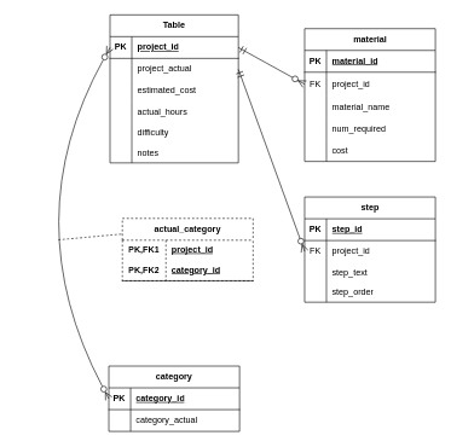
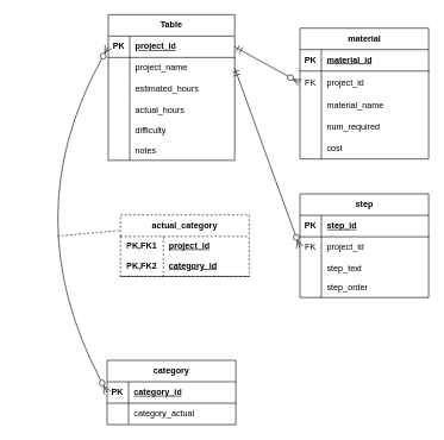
- <mxCell id="8" value="project_actual" style="shape=partialRectangle;connectable=0;fillColor=none;top=0;left=0;bottom=0;right=0;align=left;spacingLeft=6;overflow=hidden;whiteSpace=wrap;html=1;" vertex="1" parent="6"><mxGeometry x="30" width="146.75" height="30" as="geometry"><mxRectangle width="146.75" height="30" as="alternateBounds" /></mxGeometry></mxCell>
+ <mxCell id="8" value="project_name" style="shape=partialRectangle;connectable=0;fillColor=none;top=0;left=0;bottom=0;right=0;align=left;spacingLeft=6;overflow=hidden;whiteSpace=wrap;html=1;" vertex="1" parent="6"><mxGeometry x="30" width="146.75" height="30" as="geometry"><mxRectangle width="146.75" height="30" as="alternateBounds" /></mxGeometry></mxCell>
- <mxCell id="11" value="estimated_cost" style="shape=partialRectangle;connectable=0;fillColor=none;top=0;left=0;bottom=0;right=0;align=left;spacingLeft=6;overflow=hidden;whiteSpace=wrap;html=1;" vertex="1" parent="9"><mxGeometry x="30" width="146.75" height="30" as="geometry"><mxRectangle width="146.75" height="30" as="alternateBounds" /></mxGeometry></mxCell>
+ <mxCell id="11" value="estimated_hours" style="shape=partialRectangle;connectable=0;fillColor=none;top=0;left=0;bottom=0;right=0;align=left;spacingLeft=6;overflow=hidden;whiteSpace=wrap;html=1;" vertex="1" parent="9"><mxGeometry x="30" width="146.75" height="30" as="geometry"><mxRectangle width="146.75" height="30" as="alternateBounds" /></mxGeometry></mxCell>
